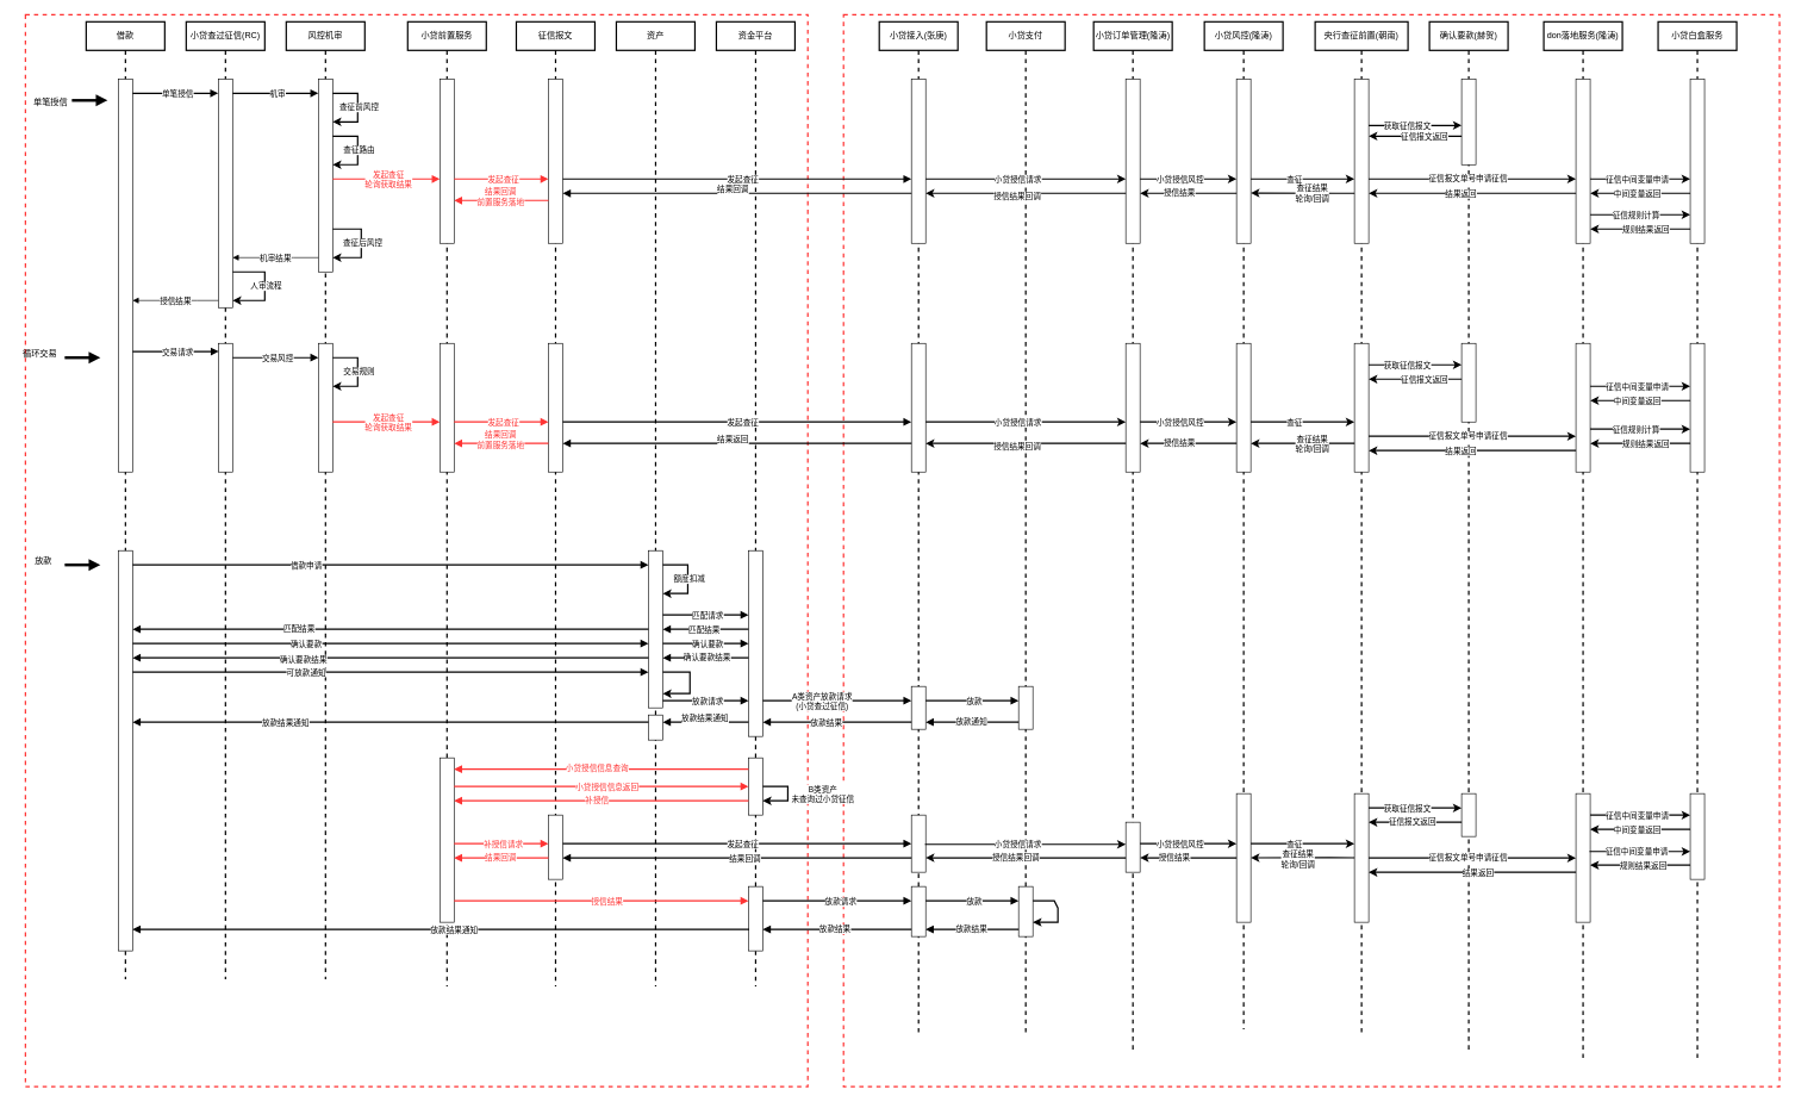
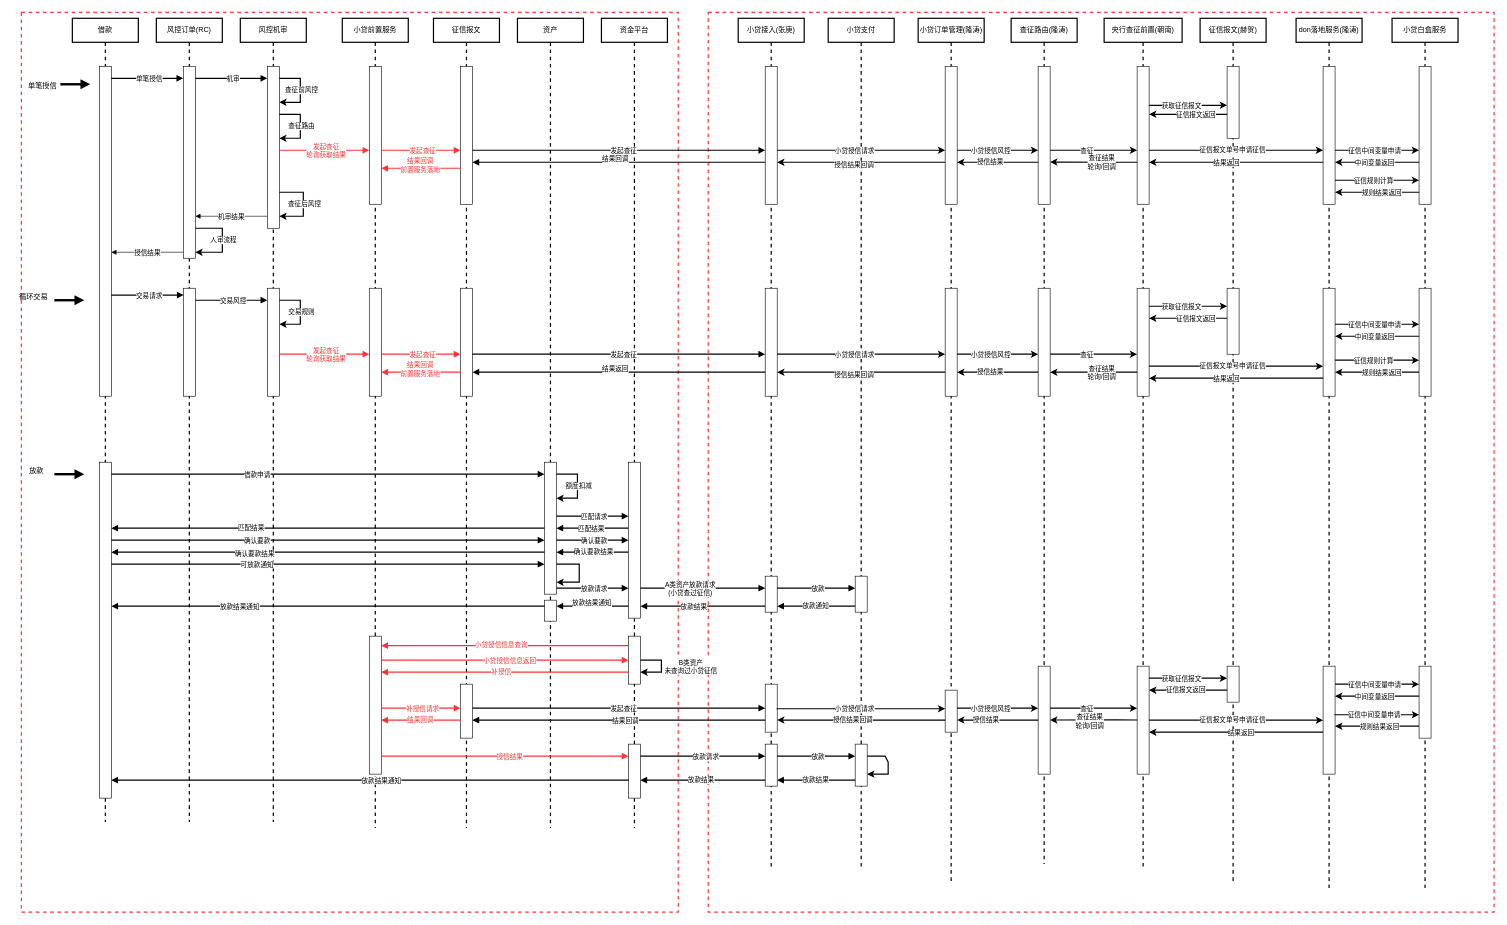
- <mxCell id="18" value="小贷查过征信(RC)" style="shape=umlLifeline;perimeter=lifelinePerimeter;whiteSpace=wrap;html=1;container=1;dropTarget=0;collapsible=0;recursiveResize=0;outlineConnect=0;portConstraint=eastwest;newEdgeStyle={&quot;curved&quot;:0,&quot;rounded&quot;:0};strokeWidth=2;" vertex="1" parent="1"><mxGeometry x="260" y="30" width="110" height="1340" as="geometry" /></mxCell>
+ <mxCell id="18" value="风控订单(RC)" style="shape=umlLifeline;perimeter=lifelinePerimeter;whiteSpace=wrap;html=1;container=1;dropTarget=0;collapsible=0;recursiveResize=0;outlineConnect=0;portConstraint=eastwest;newEdgeStyle={&quot;curved&quot;:0,&quot;rounded&quot;:0};strokeWidth=2;" vertex="1" parent="1"><mxGeometry x="260" y="30" width="110" height="1340" as="geometry" /></mxCell>
- <mxCell id="94" value="小贷风控(隆涛)" style="shape=umlLifeline;perimeter=lifelinePerimeter;whiteSpace=wrap;html=1;container=1;dropTarget=0;collapsible=0;recursiveResize=0;outlineConnect=0;portConstraint=eastwest;newEdgeStyle={&quot;curved&quot;:0,&quot;rounded&quot;:0};strokeWidth=2;" vertex="1" parent="1"><mxGeometry x="1685" y="30" width="110" height="1410" as="geometry" /></mxCell>
+ <mxCell id="94" value="查征路由(隆涛)" style="shape=umlLifeline;perimeter=lifelinePerimeter;whiteSpace=wrap;html=1;container=1;dropTarget=0;collapsible=0;recursiveResize=0;outlineConnect=0;portConstraint=eastwest;newEdgeStyle={&quot;curved&quot;:0,&quot;rounded&quot;:0};strokeWidth=2;" vertex="1" parent="1"><mxGeometry x="1685" y="30" width="110" height="1410" as="geometry" /></mxCell>
- <mxCell id="110" value="确认要款(赫贺)" style="shape=umlLifeline;perimeter=lifelinePerimeter;whiteSpace=wrap;html=1;container=1;dropTarget=0;collapsible=0;recursiveResize=0;outlineConnect=0;portConstraint=eastwest;newEdgeStyle={&quot;curved&quot;:0,&quot;rounded&quot;:0};strokeWidth=2;" vertex="1" parent="1"><mxGeometry x="2000" y="30" width="110" height="1440" as="geometry" /></mxCell>
+ <mxCell id="110" value="征信报文(赫贺)" style="shape=umlLifeline;perimeter=lifelinePerimeter;whiteSpace=wrap;html=1;container=1;dropTarget=0;collapsible=0;recursiveResize=0;outlineConnect=0;portConstraint=eastwest;newEdgeStyle={&quot;curved&quot;:0,&quot;rounded&quot;:0};strokeWidth=2;" vertex="1" parent="1"><mxGeometry x="2000" y="30" width="110" height="1440" as="geometry" /></mxCell>
